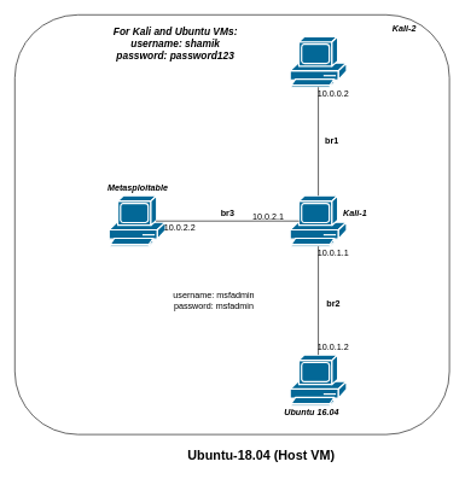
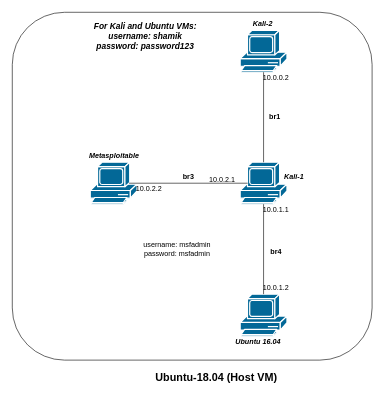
- <mxCell id="11" value="&lt;b&gt;&lt;i&gt;Kali-2&lt;/i&gt;&lt;/b&gt;" style="text;html=1;strokeColor=none;fillColor=none;align=center;verticalAlign=middle;whiteSpace=wrap;rounded=0;" vertex="1" parent="1"><mxGeometry x="538" y="30" width="40" height="20" as="geometry" /></mxCell>
+ <mxCell id="11" value="&lt;b&gt;&lt;i&gt;Kali-2&lt;/i&gt;&lt;/b&gt;" style="text;html=1;strokeColor=none;fillColor=none;align=center;verticalAlign=middle;whiteSpace=wrap;rounded=0;" vertex="1" parent="1"><mxGeometry x="418" y="30" width="40" height="20" as="geometry" /></mxCell>
- <mxCell id="16" value="&lt;b&gt;br2&lt;/b&gt;" style="text;html=1;strokeColor=none;fillColor=none;align=center;verticalAlign=middle;whiteSpace=wrap;rounded=0;" vertex="1" parent="1"><mxGeometry x="440" y="410" width="40" height="20" as="geometry" /></mxCell>
+ <mxCell id="16" value="&lt;b&gt;br4&lt;/b&gt;" style="text;html=1;strokeColor=none;fillColor=none;align=center;verticalAlign=middle;whiteSpace=wrap;rounded=0;" vertex="1" parent="1"><mxGeometry x="440" y="410" width="40" height="20" as="geometry" /></mxCell>
